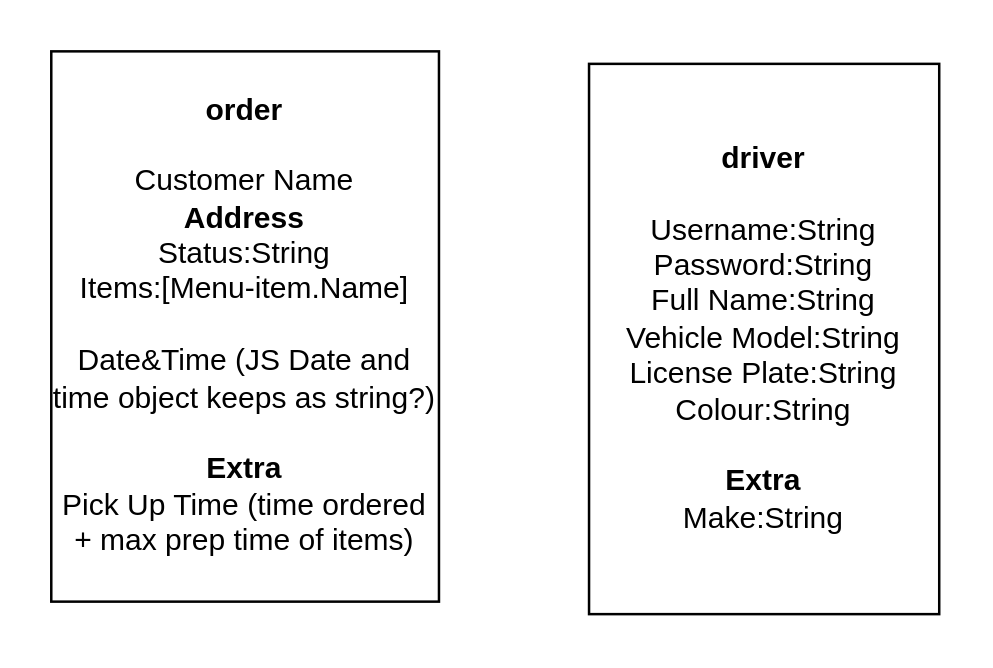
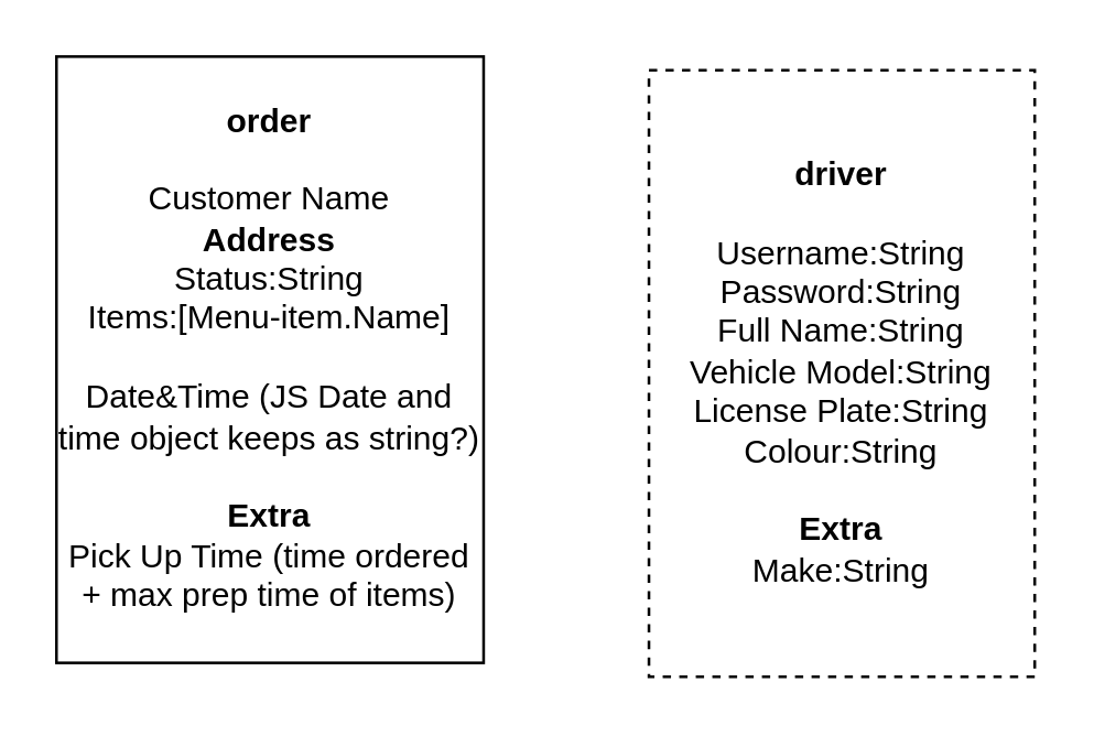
- <mxCell id="3" value="&lt;div&gt;&lt;b&gt;driver&lt;/b&gt;&lt;/div&gt;&lt;div&gt;&lt;br&gt;&lt;/div&gt;&lt;div&gt;Username:String&lt;/div&gt;&lt;div&gt;Password:String&lt;/div&gt;&lt;div&gt;Full Name:String&lt;/div&gt;&lt;div&gt;Vehicle Model:String&lt;/div&gt;&lt;div&gt;License Plate:String&lt;/div&gt;&lt;div&gt;Colour:String&lt;/div&gt;&lt;div&gt;&lt;br&gt;&lt;/div&gt;&lt;div&gt;&lt;b&gt;Extra&lt;/b&gt;&lt;/div&gt;&lt;div&gt;Make:String&lt;br&gt; &lt;/div&gt;&lt;div&gt;&lt;br&gt;&lt;/div&gt;&lt;div&gt;&lt;br&gt;&lt;/div&gt;" style="whiteSpace=wrap;html=1;verticalAlign=bottom;" vertex="1" parent="1"><mxGeometry x="235" y="25" width="140" height="220" as="geometry" /></mxCell>
+ <mxCell id="3" value="&lt;div&gt;&lt;b&gt;driver&lt;/b&gt;&lt;/div&gt;&lt;div&gt;&lt;br&gt;&lt;/div&gt;&lt;div&gt;Username:String&lt;/div&gt;&lt;div&gt;Password:String&lt;/div&gt;&lt;div&gt;Full Name:String&lt;/div&gt;&lt;div&gt;Vehicle Model:String&lt;/div&gt;&lt;div&gt;License Plate:String&lt;/div&gt;&lt;div&gt;Colour:String&lt;/div&gt;&lt;div&gt;&lt;br&gt;&lt;/div&gt;&lt;div&gt;&lt;b&gt;Extra&lt;/b&gt;&lt;/div&gt;&lt;div&gt;Make:String&lt;br&gt; &lt;/div&gt;&lt;div&gt;&lt;br&gt;&lt;/div&gt;&lt;div&gt;&lt;br&gt;&lt;/div&gt;" style="whiteSpace=wrap;html=1;verticalAlign=bottom;dashed=1;" vertex="1" parent="1"><mxGeometry x="235" y="25" width="140" height="220" as="geometry" /></mxCell>
